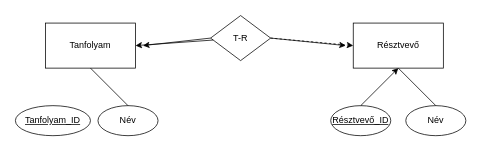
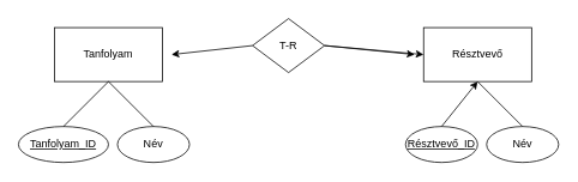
- <mxCell id="13" value="" style="endArrow=classic;html=1;rounded=0;entryX=1;entryY=0.5;entryDx=0;entryDy=0;" edge="1" parent="1" source="8" target="3"><mxGeometry width="50" height="50" relative="1" as="geometry"><mxPoint x="280" y="170" as="sourcePoint" /><mxPoint x="330" y="120" as="targetPoint" /></mxGeometry></mxCell>
- <mxCell id="14" value="" style="endArrow=classic;html=1;rounded=0;entryX=0;entryY=0.5;entryDx=0;entryDy=0;exitX=1;exitY=0.5;exitDx=0;exitDy=0;dashed=1;" edge="1" parent="1" source="8" target="2"><mxGeometry width="50" height="50" relative="1" as="geometry"><mxPoint x="280" y="170" as="sourcePoint" /><mxPoint x="330" y="120" as="targetPoint" /></mxGeometry></mxCell>
+ <mxCell id="14" value="" style="endArrow=classic;html=1;rounded=0;entryX=0;entryY=0.5;entryDx=0;entryDy=0;exitX=1;exitY=0.5;exitDx=0;exitDy=0;" edge="1" parent="1" source="8" target="2"><mxGeometry width="50" height="50" relative="1" as="geometry"><mxPoint x="280" y="170" as="sourcePoint" /><mxPoint x="330" y="120" as="targetPoint" /></mxGeometry></mxCell>
+ <mxCell id="5" value="" style="endArrow=none;html=1;rounded=0;entryX=0.5;entryY=1;entryDx=0;entryDy=0;exitX=0.5;exitY=0;exitDx=0;exitDy=0;" edge="1" parent="1" source="4" target="3"><mxGeometry width="50" height="50" relative="1" as="geometry"><mxPoint x="280" y="170" as="sourcePoint" /><mxPoint x="330" y="120" as="targetPoint" /></mxGeometry></mxCell>
- <mxCell id="6" value="&lt;u&gt;Résztvevő_ID&lt;/u&gt;" style="ellipse;whiteSpace=wrap;html=1;" vertex="1" parent="1"><mxGeometry x="440" y="140" width="80" height="40" as="geometry" /></mxCell>
+ <mxCell id="6" value="&lt;u&gt;Résztvevő_ID&lt;/u&gt;" style="ellipse;whiteSpace=wrap;html=1;" vertex="1" parent="1"><mxGeometry x="450" y="140" width="80" height="40" as="geometry" /></mxCell>
